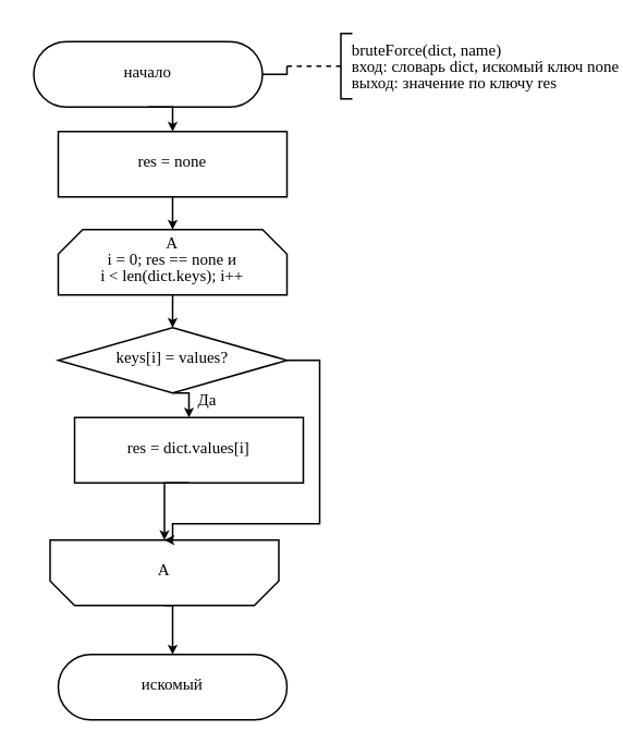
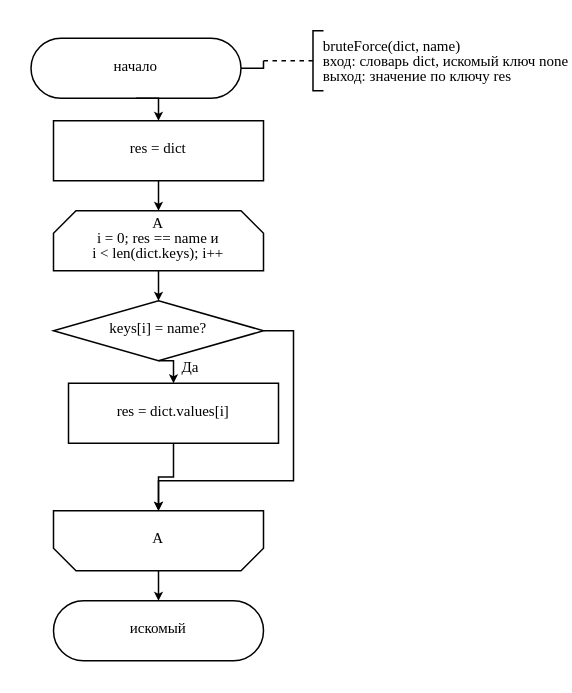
- <mxCell id="14" value="&lt;p style=&quot;line-height: 1&quot;&gt;res = none&lt;/p&gt;" style="shape=stencil(tVTRboMwDPyavFYh2T5gYtt/pKlXotIkcrJ1/fuaGKQiBq0mQEjgu3B3Bhyh69SYCEJJb84g9LtQKmKwkBLdEdww9iK5vHBZDbVJEWxm8MegM/sWmEkZwwku7pB7CecbQJc7Vn8I+UZrulPXNnhPIi74NGLueBIzztOz8pfFevvrqIqkf4YM2IdkVKjP52V3r9sIVxvlHcsO6VfPu57wOHG11YdbTbj6v6yuCZn7uXW9N/Z0xPDtD3+G+XJta0MbkEq+Fi+htOyP5Wai6QZvQgw0dmO7PE4PRn/OmPCJd0FnGqZWA8KDN8G7yYLr7IJiPXEoKG99BbgB);whiteSpace=wrap;html=1;aspect=fixed;fontFamily=Times New Roman;fontSize=10;spacingBottom=4;" vertex="1" parent="1"><mxGeometry x="35" y="80" width="140" height="40" as="geometry" /></mxCell>
+ <mxCell id="14" value="&lt;p style=&quot;line-height: 1&quot;&gt;res = dict&lt;/p&gt;" style="shape=stencil(tVTRboMwDPyavFYh2T5gYtt/pKlXotIkcrJ1/fuaGKQiBq0mQEjgu3B3Bhyh69SYCEJJb84g9LtQKmKwkBLdEdww9iK5vHBZDbVJEWxm8MegM/sWmEkZwwku7pB7CecbQJc7Vn8I+UZrulPXNnhPIi74NGLueBIzztOz8pfFevvrqIqkf4YM2IdkVKjP52V3r9sIVxvlHcsO6VfPu57wOHG11YdbTbj6v6yuCZn7uXW9N/Z0xPDtD3+G+XJta0MbkEq+Fi+htOyP5Wai6QZvQgw0dmO7PE4PRn/OmPCJd0FnGqZWA8KDN8G7yYLr7IJiPXEoKG99BbgB);whiteSpace=wrap;html=1;aspect=fixed;fontFamily=Times New Roman;fontSize=10;spacingBottom=4;" vertex="1" parent="1"><mxGeometry x="35" y="80" width="140" height="40" as="geometry" /></mxCell>
- <mxCell id="6" value="&lt;p style=&quot;line-height: 1&quot;&gt;A&lt;br&gt;i = 0; res == none и&lt;br&gt;i &amp;lt; len(dict.keys); i++&lt;/p&gt;" style="strokeWidth=1;html=1;shape=stencil(rVXBUoMwFPyaXJmQ1EOPivXoxYPnlD5LpiEvE7C1f2/gwQgCbU1lmIG3C7t5ZBOYzKpCOWCCW1UCk89MCIPonmCvbbgPREHoilN5ojLta1U5yGsCj8prtTVATFV7PMBJ7+pOQtsCvK4bVm4YfwzPNKfMcrQ2iGi01YgZ8EFMaRve5V8kxpMHsjl3NVUuOJRQgx+hP829EsDES7RTepvTW4TTuKPe95rT+9+d0jinTczX478mKknXN85VRGM8WUfbLXQns4AsRVRmW5Uf9h4/7W52kB/amBwN+lDStTVjQvLuuNykU83ymRA9XeIRBtM6uybmpXsFo+1QQdwv0W8N5/Gg7tFYRYzjvxWi+oj4mrnBCi4kIuCTULToQhJDBtHDlYjSZr2U/olAi9KvowW+AQ==);whiteSpace=wrap;fontSize=10;fontFamily=Times New Roman;spacingLeft=10;spacingRight=10;spacingBottom=4;aspect=fixed;" vertex="1" parent="1"><mxGeometry x="35" y="140" width="140" height="40" as="geometry" /></mxCell>
+ <mxCell id="6" value="&lt;p style=&quot;line-height: 1&quot;&gt;A&lt;br&gt;i = 0; res == name и&lt;br&gt;i &amp;lt; len(dict.keys); i++&lt;/p&gt;" style="strokeWidth=1;html=1;shape=stencil(rVXBUoMwFPyaXJmQ1EOPivXoxYPnlD5LpiEvE7C1f2/gwQgCbU1lmIG3C7t5ZBOYzKpCOWCCW1UCk89MCIPonmCvbbgPREHoilN5ojLta1U5yGsCj8prtTVATFV7PMBJ7+pOQtsCvK4bVm4YfwzPNKfMcrQ2iGi01YgZ8EFMaRve5V8kxpMHsjl3NVUuOJRQgx+hP829EsDES7RTepvTW4TTuKPe95rT+9+d0jinTczX478mKknXN85VRGM8WUfbLXQns4AsRVRmW5Uf9h4/7W52kB/amBwN+lDStTVjQvLuuNykU83ymRA9XeIRBtM6uybmpXsFo+1QQdwv0W8N5/Gg7tFYRYzjvxWi+oj4mrnBCi4kIuCTULToQhJDBtHDlYjSZr2U/olAi9KvowW+AQ==);whiteSpace=wrap;fontSize=10;fontFamily=Times New Roman;spacingLeft=10;spacingRight=10;spacingBottom=4;aspect=fixed;" vertex="1" parent="1"><mxGeometry x="35" y="140" width="140" height="40" as="geometry" /></mxCell>
- <mxCell id="10" value="&lt;p style=&quot;line-height: 1&quot;&gt;keys[i] = values?&lt;/p&gt;" style="shape=stencil(tZTdboQgEIWfhtsGYZu9bmz7HixOK1kEA3S3ffsdAdu1/rQxakx0zuA3B0YgvPS1aIEwakQDhD8TxiqQyitr8BX1OokHmsJrCos+Fr4FGZJ4EU6Jk4aU8cHZM1xVFTJCmRqcCl2WvxD6hGO6m5fSGoMQLOkHmbs8woQy+C39TLBc/msQtchvIIDLJpNK2Ov/sQ+P+4CLnfwOsb37zf1uBx46LvZq3GbgYj2Wl6jM/dy8PAl5fnf2w1STZt6U1tJq6zBMz1iLME7ztTyZVnQbb5To0429wM8sj5P7aRrdE7Qyd4TvEyEj1jB+uTisQKwxIbX1sLCSqI8WM6ozHcTeWQd/tDYdjwtVZwfE0qMKUU2HeRRu);whiteSpace=wrap;html=1;aspect=fixed;fontFamily=Times New Roman;fontSize=10;spacingBottom=4;rounded=0;shadow=0;sketch=0;spacingLeft=20;spacingRight=20;" vertex="1" parent="1"><mxGeometry x="35" y="200" width="140" height="40" as="geometry" /></mxCell>
+ <mxCell id="10" value="&lt;p style=&quot;line-height: 1&quot;&gt;keys[i] = name?&lt;/p&gt;" style="shape=stencil(tZTdboQgEIWfhtsGYZu9bmz7HixOK1kEA3S3ffsdAdu1/rQxakx0zuA3B0YgvPS1aIEwakQDhD8TxiqQyitr8BX1OokHmsJrCos+Fr4FGZJ4EU6Jk4aU8cHZM1xVFTJCmRqcCl2WvxD6hGO6m5fSGoMQLOkHmbs8woQy+C39TLBc/msQtchvIIDLJpNK2Ov/sQ+P+4CLnfwOsb37zf1uBx46LvZq3GbgYj2Wl6jM/dy8PAl5fnf2w1STZt6U1tJq6zBMz1iLME7ztTyZVnQbb5To0429wM8sj5P7aRrdE7Qyd4TvEyEj1jB+uTisQKwxIbX1sLCSqI8WM6ozHcTeWQd/tDYdjwtVZwfE0qMKUU2HeRRu);whiteSpace=wrap;html=1;aspect=fixed;fontFamily=Times New Roman;fontSize=10;spacingBottom=4;rounded=0;shadow=0;sketch=0;spacingLeft=20;spacingRight=20;" vertex="1" parent="1"><mxGeometry x="35" y="200" width="140" height="40" as="geometry" /></mxCell>
- <mxCell id="16" value="&lt;p style=&quot;line-height: 1&quot;&gt;А&lt;/p&gt;" style="strokeWidth=1;html=1;shape=stencil(rVTBUoMwEP2aXJmQtDN6dBCPvXjwnNJVMk2zTMBW/96FBS0itEYZZmDfwnt52d0IndWlqUAo6c0BhL4XSjnEKvc7eiO4ZGwlOTxxmA6xqSsoGgaPJlizdcCZugm4h5PdNT2F9SUE27RZnQt5R9+0t84K9J5ILPp6lDnLE5mxnv6Vb0wmkzXLvPcxRxUpHKCBMEK/rG0YEOohWim9TukxQmnsaNC9pPT0e6U0TimP2T35rVDJzZU7uIkwJpPbaLkZdzojZK5FdbY1xf4l4CvNy0+LfLbOFegwUMjPTkwoLftr2WRl2vGZJIb0AY8w20BLzAOBs/6M4HOs/49CrSM41LiIq5h1/J0ixkjhsIaFehI+KWmHzvQRdRAGuNBgfNTO9e6EoEP52O+ADw==);whiteSpace=wrap;fontSize=10;fontFamily=Times New Roman;spacingLeft=10;spacingRight=10;spacingBottom=4;aspect=fixed;" vertex="1" parent="1"><mxGeometry x="30" y="330" width="140" height="40" as="geometry" /></mxCell>
+ <mxCell id="16" value="&lt;p style=&quot;line-height: 1&quot;&gt;А&lt;/p&gt;" style="strokeWidth=1;html=1;shape=stencil(rVTBUoMwEP2aXJmQtDN6dBCPvXjwnNJVMk2zTMBW/96FBS0itEYZZmDfwnt52d0IndWlqUAo6c0BhL4XSjnEKvc7eiO4ZGwlOTxxmA6xqSsoGgaPJlizdcCZugm4h5PdNT2F9SUE27RZnQt5R9+0t84K9J5ILPp6lDnLE5mxnv6Vb0wmkzXLvPcxRxUpHKCBMEK/rG0YEOohWim9TukxQmnsaNC9pPT0e6U0TimP2T35rVDJzZU7uIkwJpPbaLkZdzojZK5FdbY1xf4l4CvNy0+LfLbOFegwUMjPTkwoLftr2WRl2vGZJIb0AY8w20BLzAOBs/6M4HOs/49CrSM41LiIq5h1/J0ixkjhsIaFehI+KWmHzvQRdRAGuNBgfNTO9e6EoEP52O+ADw==);whiteSpace=wrap;fontSize=10;fontFamily=Times New Roman;spacingLeft=10;spacingRight=10;spacingBottom=4;aspect=fixed;" vertex="1" parent="1"><mxGeometry x="35" y="340" width="140" height="40" as="geometry" /></mxCell>
